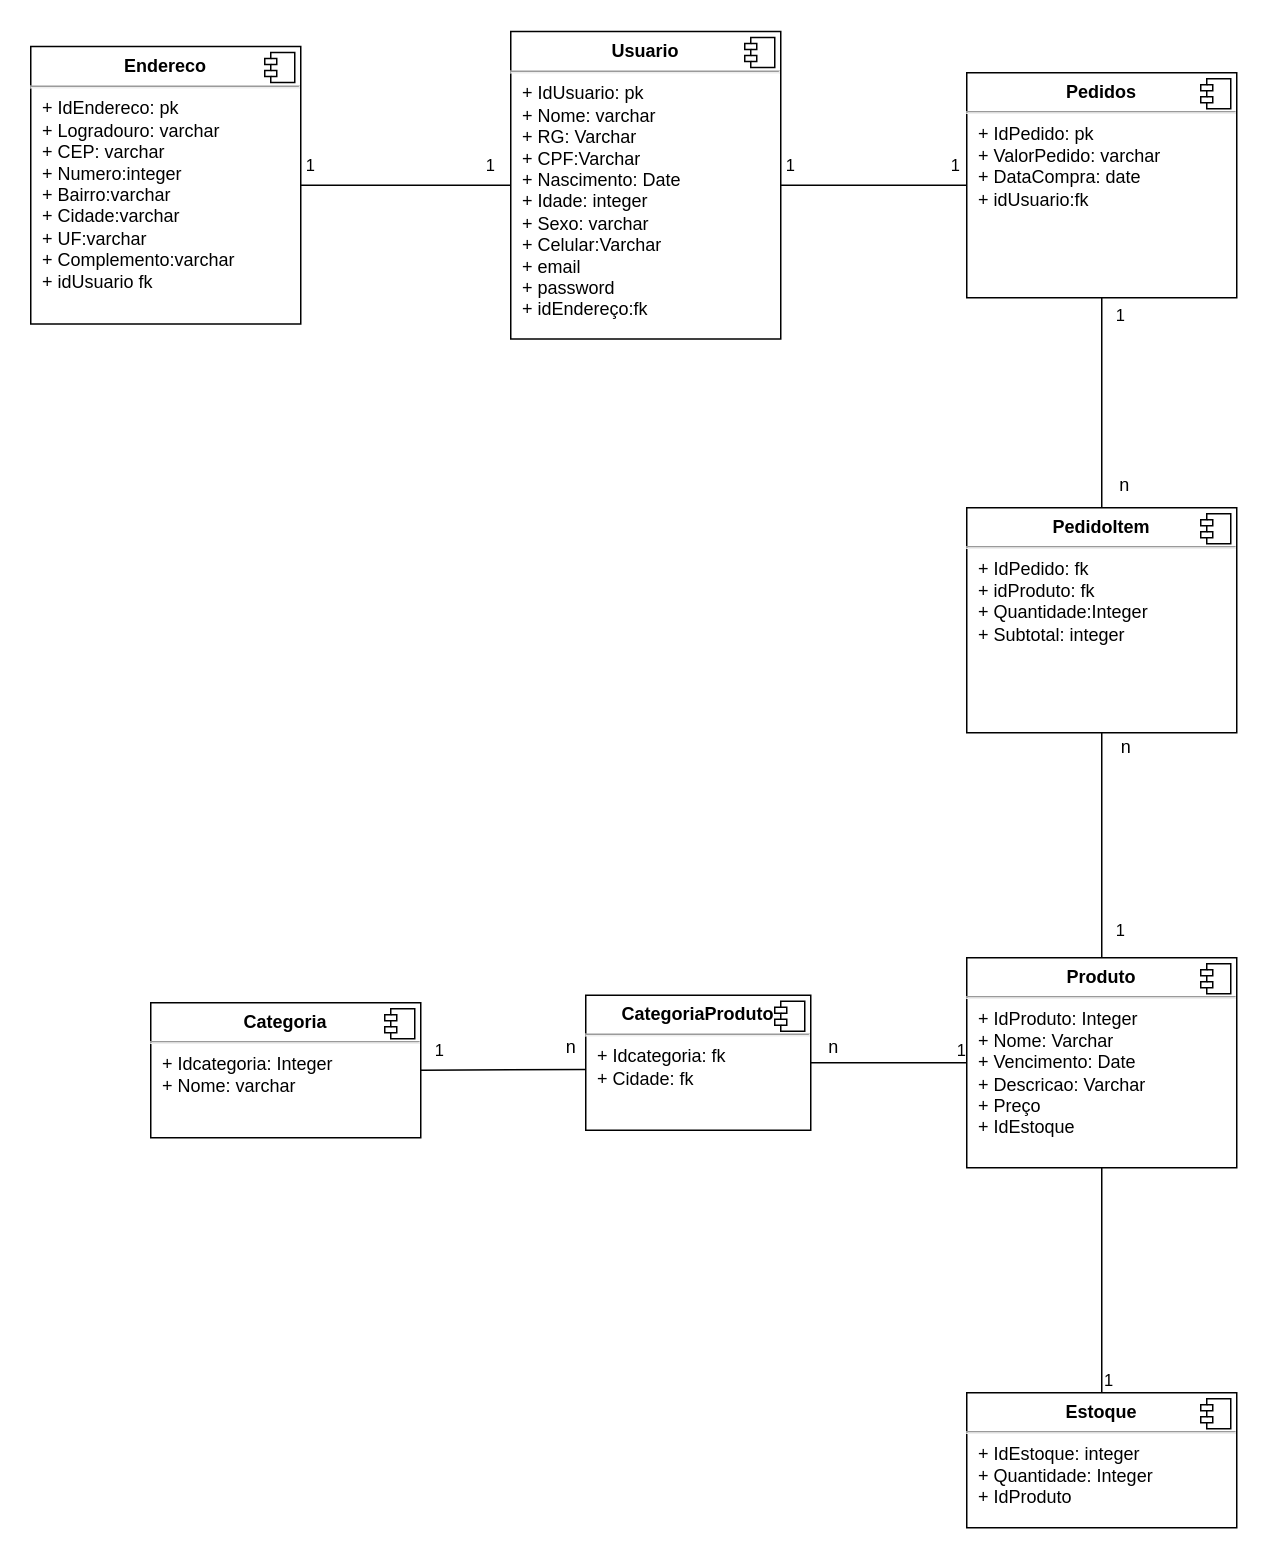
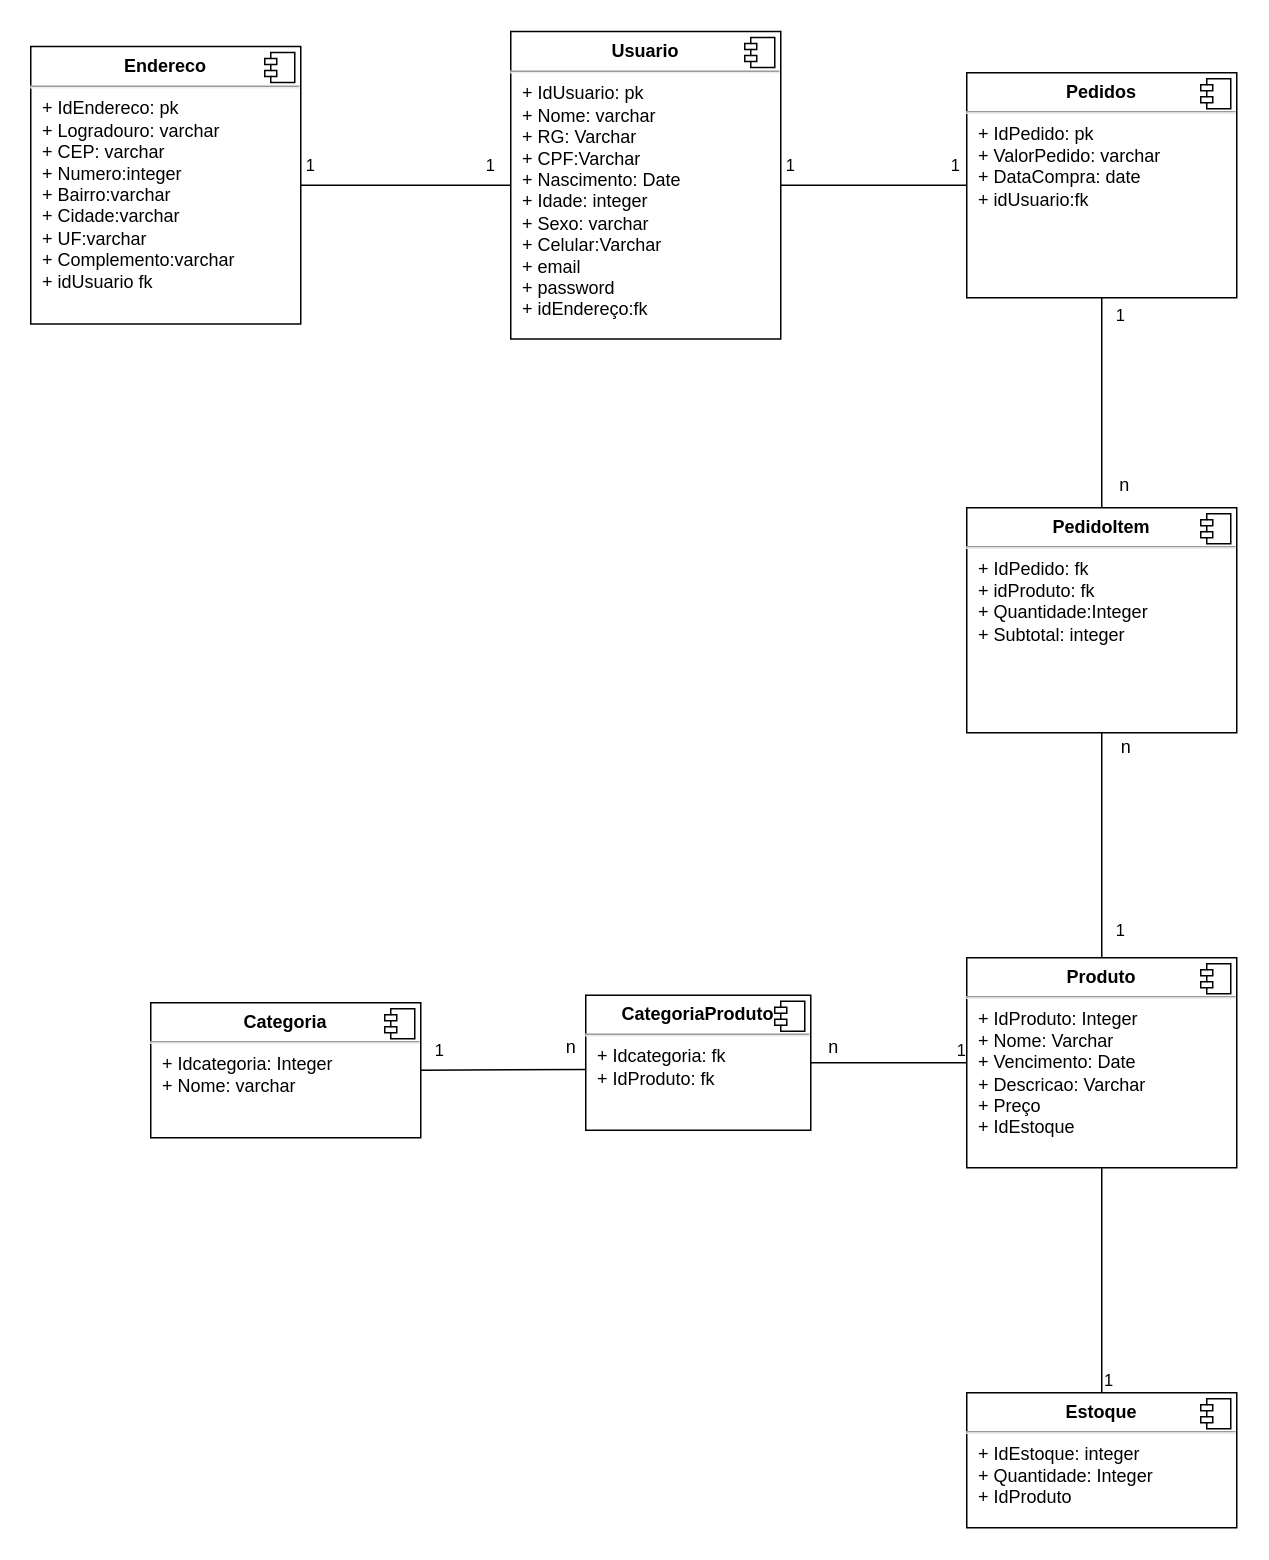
- <mxCell id="20" value="&lt;p style=&quot;margin:0px;margin-top:6px;text-align:center;&quot;&gt;&lt;b&gt;CategoriaProduto&lt;/b&gt;&lt;br&gt;&lt;/p&gt;&lt;hr&gt;&lt;p style=&quot;margin:0px;margin-left:8px;&quot;&gt;+ Idcategoria: fk&lt;br&gt;+ Cidade: fk&lt;/p&gt;" style="align=left;overflow=fill;html=1;dropTarget=0;" parent="1" vertex="1"><mxGeometry x="390" y="663" width="150" height="90" as="geometry" /></mxCell>
+ <mxCell id="20" value="&lt;p style=&quot;margin:0px;margin-top:6px;text-align:center;&quot;&gt;&lt;b&gt;CategoriaProduto&lt;/b&gt;&lt;br&gt;&lt;/p&gt;&lt;hr&gt;&lt;p style=&quot;margin:0px;margin-left:8px;&quot;&gt;+ Idcategoria: fk&lt;br&gt;+ IdProduto: fk&lt;/p&gt;" style="align=left;overflow=fill;html=1;dropTarget=0;" parent="1" vertex="1"><mxGeometry x="390" y="663" width="150" height="90" as="geometry" /></mxCell>
